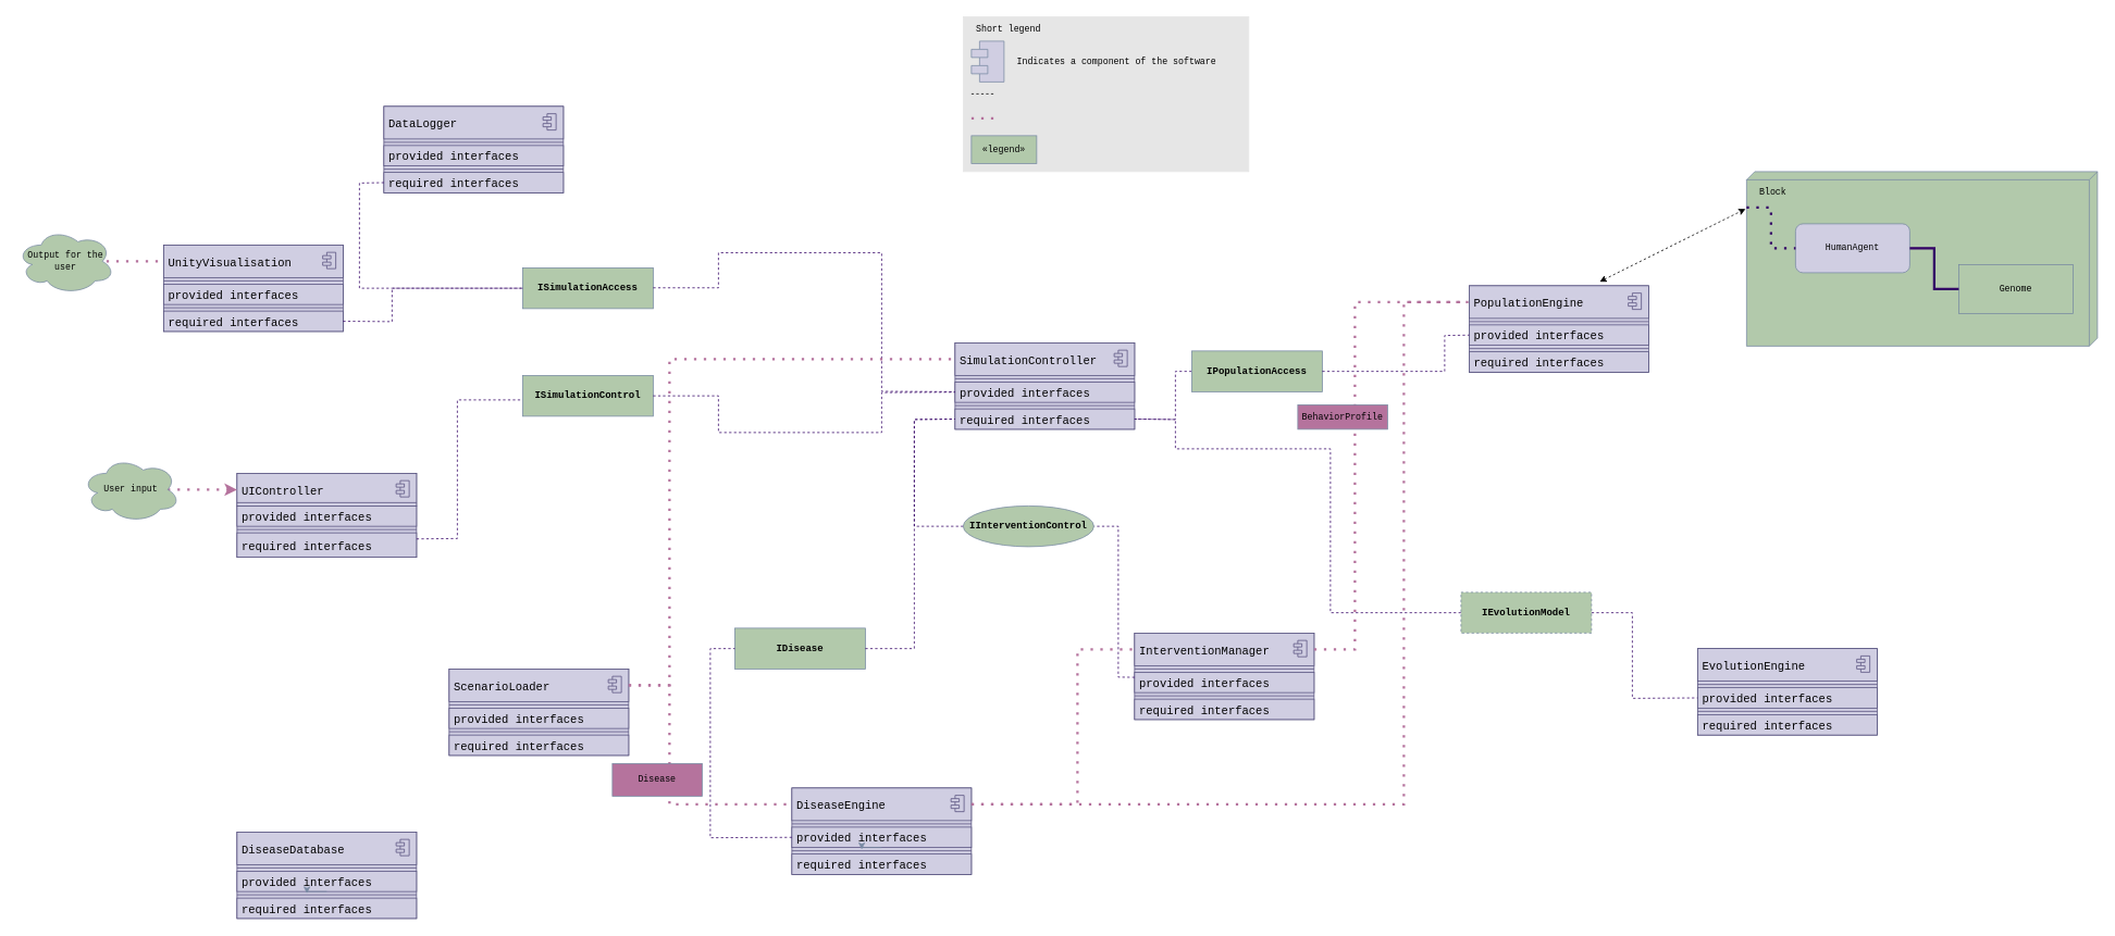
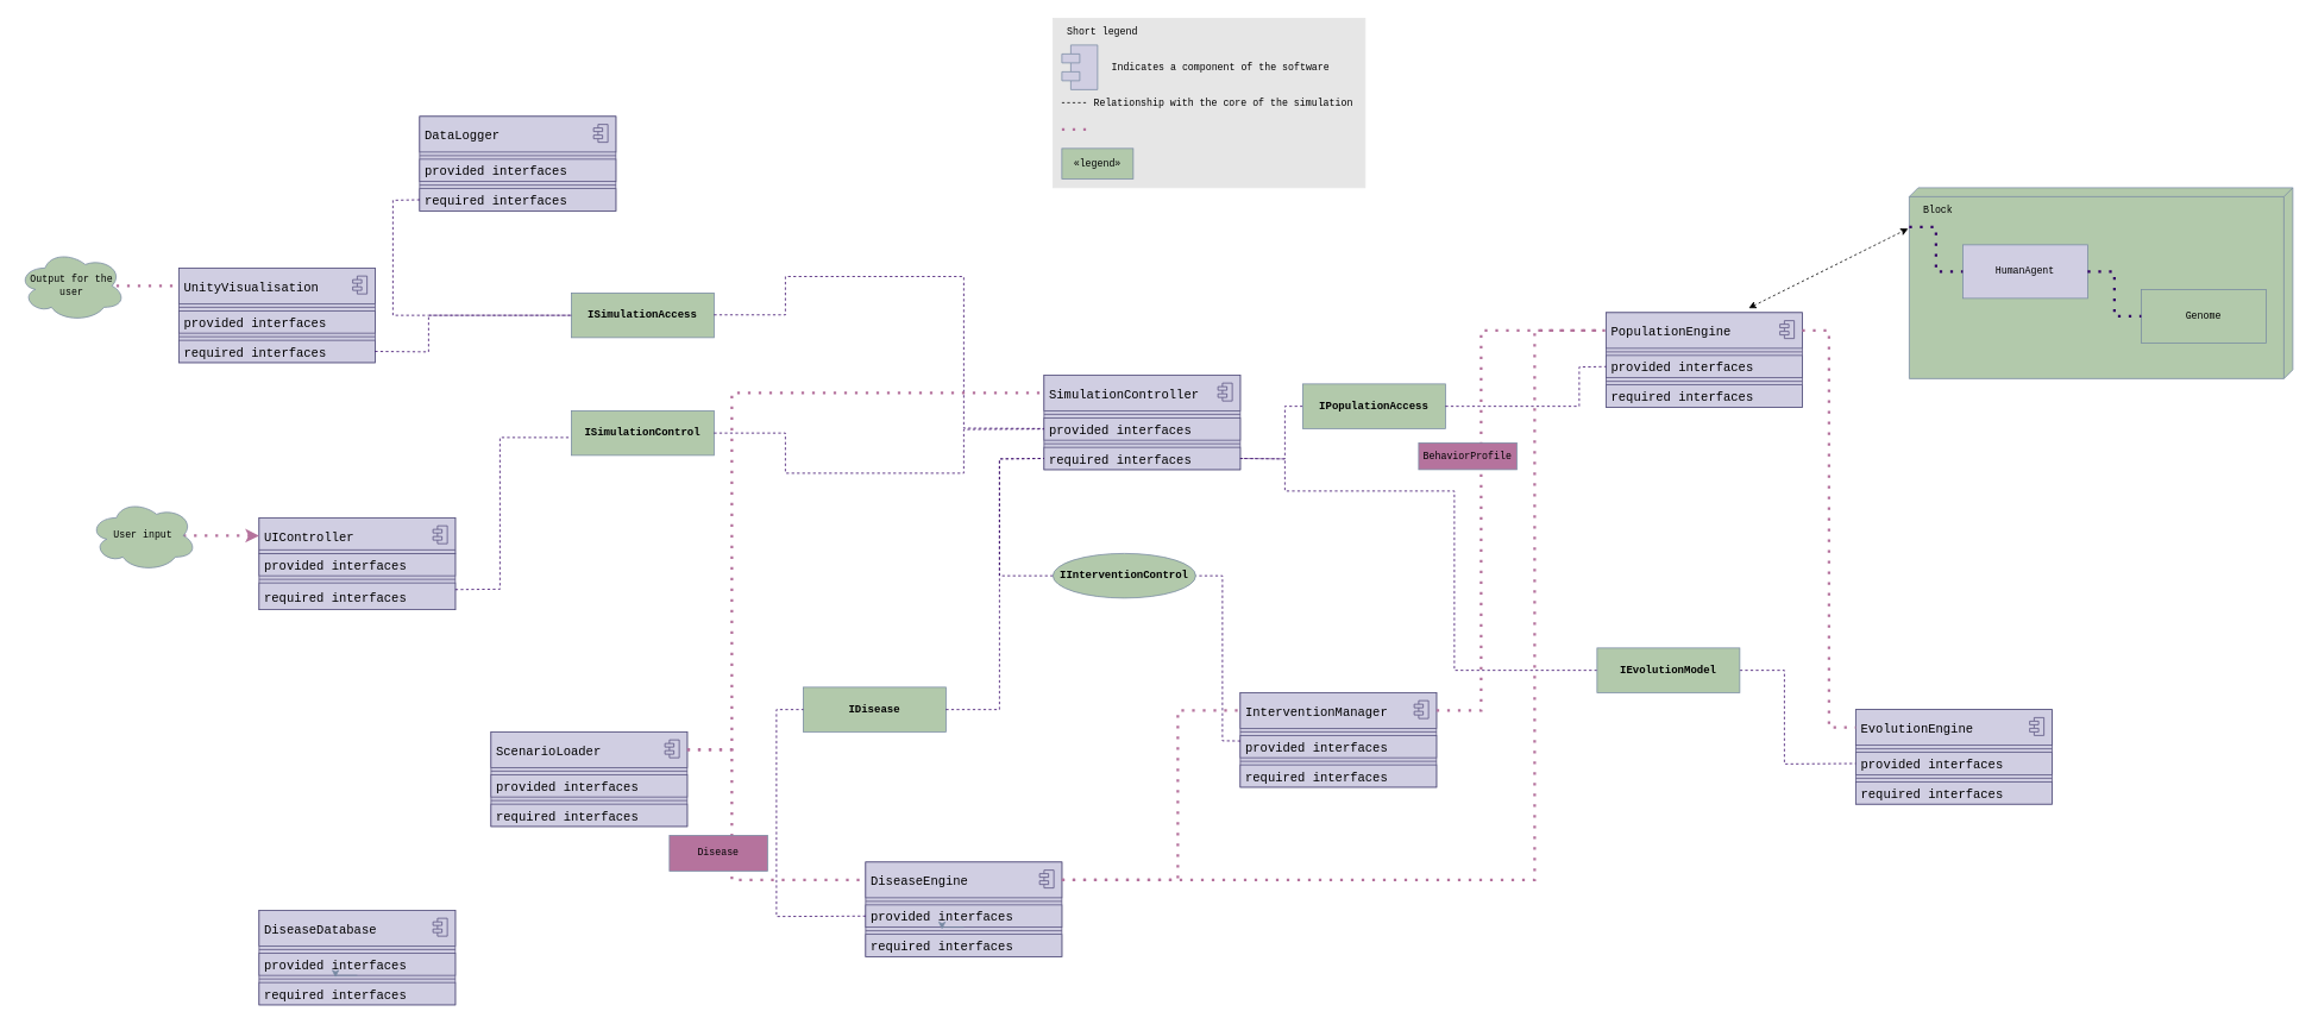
+ <mxCell id="106" value="&lt;span&gt;Relationship with the core of the simulation&lt;br&gt;&lt;/span&gt;" style="text;strokeColor=none;fillColor=none;align=left;verticalAlign=middle;spacingLeft=4;spacingRight=4;overflow=hidden;points=[[0,0.5],[1,0.5]];portConstraint=eastwest;rotatable=0;whiteSpace=wrap;html=1;fontFamily=Courier New;fontSize=11;fontColor=#000000;labelBackgroundColor=none;" vertex="1" parent="104"><mxGeometry x="40" y="80" width="310" height="30" as="geometry" /></mxCell>
- <mxCell id="115" value="HumanAgent" style="html=1;whiteSpace=wrap;strokeColor=#788AA3;fontFamily=Courier New;fontSize=11;fontColor=#000000;labelBackgroundColor=none;fillColor=#D0CEE2;rounded=1;" vertex="1" parent="113"><mxGeometry x="60" y="64" width="140" height="60" as="geometry" /></mxCell>
+ <mxCell id="115" value="HumanAgent" style="html=1;whiteSpace=wrap;strokeColor=#788AA3;fontFamily=Courier New;fontSize=11;fontColor=#000000;labelBackgroundColor=none;fillColor=#D0CEE2;" vertex="1" parent="113"><mxGeometry x="60" y="64" width="140" height="60" as="geometry" /></mxCell>
- <mxCell id="118" value="" style="endArrow=none;dashed=0;html=1;dashPattern=1 3;strokeWidth=3;rounded=0;strokeColor=#330066;align=center;verticalAlign=middle;fontFamily=Courier New;fontSize=11;fontColor=#000000;labelBackgroundColor=none;entryX=0;entryY=0.5;entryDx=0;entryDy=0;exitX=1;exitY=0.5;exitDx=0;exitDy=0;exitPerimeter=0;" edge="1" parent="113" source="115" target="117"><mxGeometry width="50" height="50" relative="1" as="geometry"><mxPoint x="190" y="84" as="sourcePoint" /><mxPoint x="260" y="144" as="targetPoint" /><Array as="points"><mxPoint x="230" y="94" /><mxPoint x="230" y="144" /></Array></mxGeometry></mxCell>
+ <mxCell id="118" value="" style="endArrow=none;dashed=1;html=1;dashPattern=1 3;strokeWidth=3;rounded=0;strokeColor=#330066;align=center;verticalAlign=middle;fontFamily=Courier New;fontSize=11;fontColor=#000000;labelBackgroundColor=none;entryX=0;entryY=0.5;entryDx=0;entryDy=0;exitX=1;exitY=0.5;exitDx=0;exitDy=0;exitPerimeter=0;" edge="1" parent="113" source="115" target="117"><mxGeometry width="50" height="50" relative="1" as="geometry"><mxPoint x="190" y="84" as="sourcePoint" /><mxPoint x="260" y="144" as="targetPoint" /><Array as="points"><mxPoint x="230" y="94" /><mxPoint x="230" y="144" /></Array></mxGeometry></mxCell>
+ <mxCell id="99" value="" style="endArrow=none;dashed=1;html=1;dashPattern=1 3;strokeWidth=3;rounded=0;strokeColor=#B5739D;align=center;verticalAlign=middle;fontFamily=Courier New;fontSize=11;fontColor=#000000;labelBackgroundColor=none;exitX=1;exitY=0.5;exitDx=0;exitDy=0;entryX=0;entryY=0.5;entryDx=0;entryDy=0;" edge="1" parent="1" source="39" target="60"><mxGeometry width="50" height="50" relative="1" as="geometry"><mxPoint x="2060" y="650" as="sourcePoint" /><mxPoint x="2110" y="600" as="targetPoint" /><Array as="points"><mxPoint x="2050" y="370" /><mxPoint x="2050" y="815" /></Array></mxGeometry></mxCell>
- <mxCell id="89" value="&lt;b&gt;IEvolutionModel&lt;/b&gt;" style="html=1;whiteSpace=wrap;strokeColor=#788AA3;fontColor=#000000;fillColor=#B2C9AB;fontFamily=Courier New;labelBackgroundColor=none;dashed=1;" vertex="1" parent="1"><mxGeometry x="1790" y="726" width="160" height="50" as="geometry" /></mxCell>
+ <mxCell id="89" value="&lt;b&gt;IEvolutionModel&lt;/b&gt;" style="html=1;whiteSpace=wrap;strokeColor=#788AA3;fontColor=#000000;fillColor=#B2C9AB;fontFamily=Courier New;labelBackgroundColor=none;" vertex="1" parent="1"><mxGeometry x="1790" y="726" width="160" height="50" as="geometry" /></mxCell>
